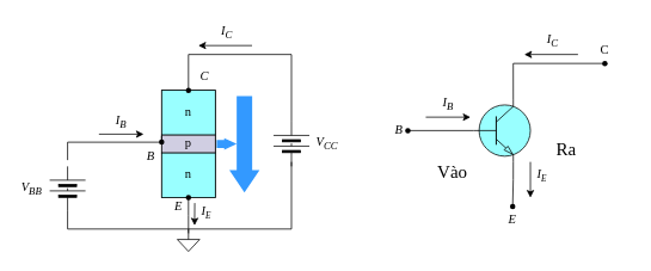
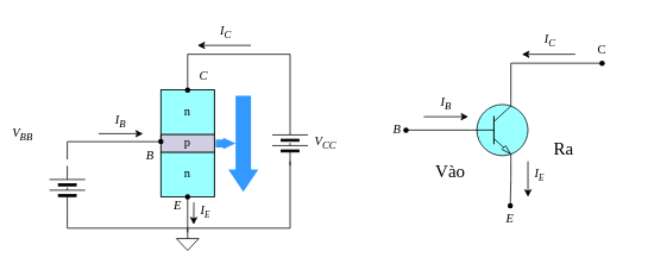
- <mxCell id="39" value="&lt;span style=&quot;font-weight: 400;&quot;&gt;V&lt;sub&gt;BB&lt;/sub&gt;&lt;/span&gt;" style="text;html=1;strokeColor=none;fillColor=none;align=center;verticalAlign=middle;whiteSpace=wrap;rounded=0;fontSize=14;fontFamily=Times New Roman;fontColor=default;fontStyle=3" vertex="1" parent="1"><mxGeometry x="20" y="195" width="30" height="30" as="geometry" /></mxCell>
+ <mxCell id="39" value="&lt;span style=&quot;font-weight: 400;&quot;&gt;V&lt;sub&gt;BB&lt;/sub&gt;&lt;/span&gt;" style="text;html=1;strokeColor=none;fillColor=none;align=center;verticalAlign=middle;whiteSpace=wrap;rounded=0;fontSize=14;fontFamily=Times New Roman;fontColor=default;fontStyle=3" vertex="1" parent="1"><mxGeometry x="10" y="135" width="30" height="30" as="geometry" /></mxCell>
